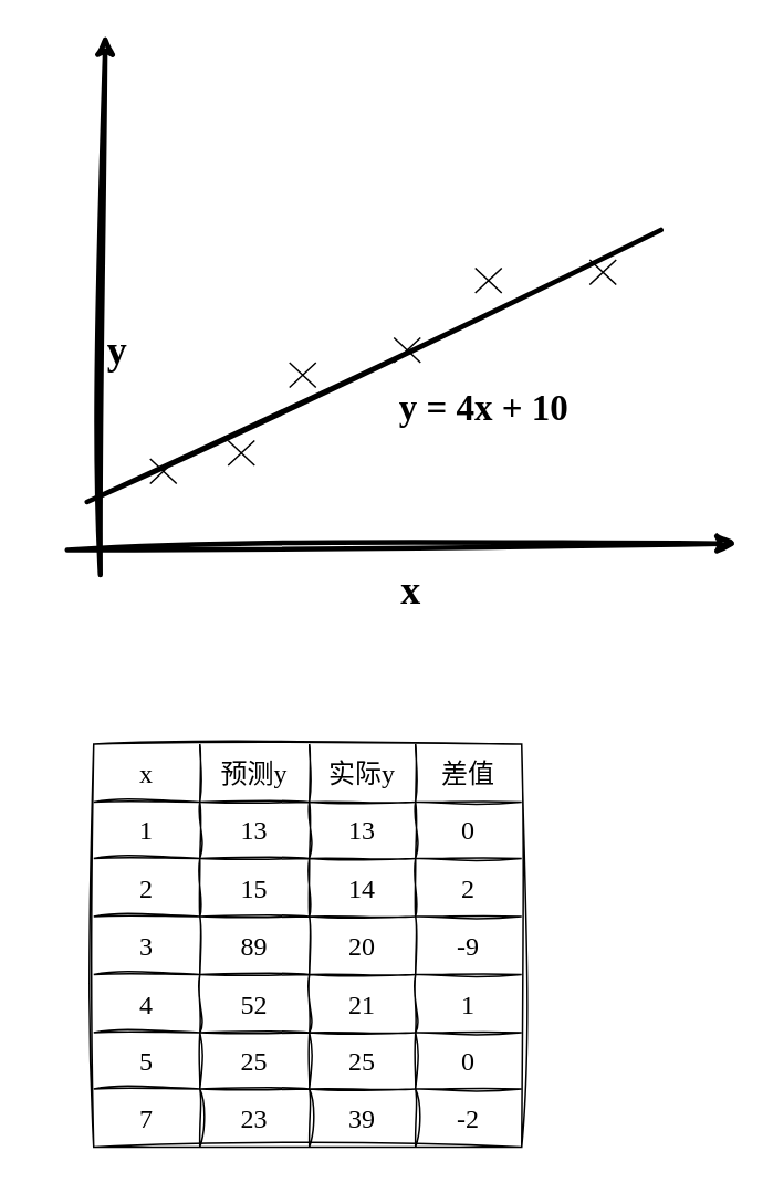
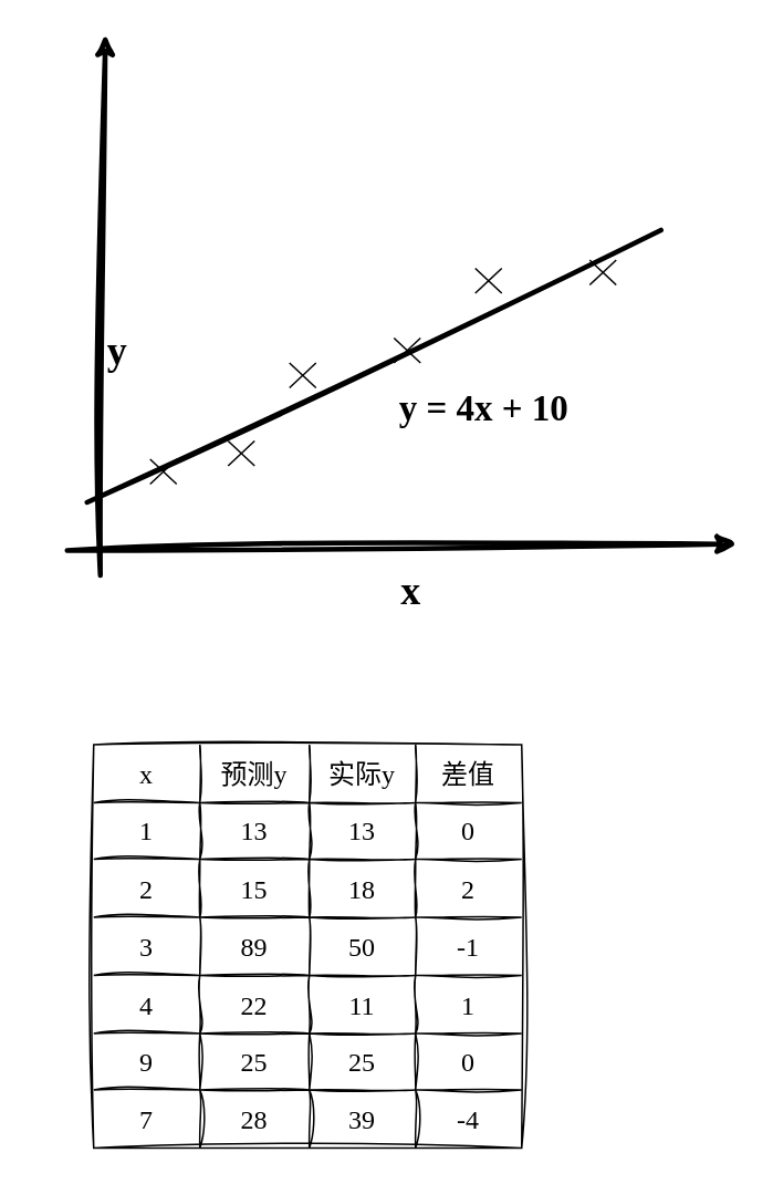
- <mxCell id="28" value="14" style="shape=partialRectangle;html=1;whiteSpace=wrap;connectable=0;strokeColor=inherit;overflow=hidden;fillColor=none;top=0;left=0;bottom=0;right=0;pointerEvents=1;fontSize=16;fontFamily=Comic Sans MS;" vertex="1" parent="25"><mxGeometry x="130" width="64" height="35" as="geometry"><mxRectangle width="64" height="35" as="alternateBounds" /></mxGeometry></mxCell>
+ <mxCell id="28" value="18" style="shape=partialRectangle;html=1;whiteSpace=wrap;connectable=0;strokeColor=inherit;overflow=hidden;fillColor=none;top=0;left=0;bottom=0;right=0;pointerEvents=1;fontSize=16;fontFamily=Comic Sans MS;" vertex="1" parent="25"><mxGeometry x="130" width="64" height="35" as="geometry"><mxRectangle width="64" height="35" as="alternateBounds" /></mxGeometry></mxCell>
- <mxCell id="33" value="20" style="shape=partialRectangle;html=1;whiteSpace=wrap;connectable=0;strokeColor=inherit;overflow=hidden;fillColor=none;top=0;left=0;bottom=0;right=0;pointerEvents=1;fontSize=16;fontFamily=Comic Sans MS;" vertex="1" parent="30"><mxGeometry x="130" width="64" height="35" as="geometry"><mxRectangle width="64" height="35" as="alternateBounds" /></mxGeometry></mxCell>
+ <mxCell id="33" value="50" style="shape=partialRectangle;html=1;whiteSpace=wrap;connectable=0;strokeColor=inherit;overflow=hidden;fillColor=none;top=0;left=0;bottom=0;right=0;pointerEvents=1;fontSize=16;fontFamily=Comic Sans MS;" vertex="1" parent="30"><mxGeometry x="130" width="64" height="35" as="geometry"><mxRectangle width="64" height="35" as="alternateBounds" /></mxGeometry></mxCell>
- <mxCell id="34" value="-9" style="shape=partialRectangle;html=1;whiteSpace=wrap;connectable=0;strokeColor=inherit;overflow=hidden;fillColor=none;top=0;left=0;bottom=0;right=0;pointerEvents=1;fontSize=16;fontFamily=Comic Sans MS;" vertex="1" parent="30"><mxGeometry x="194" width="64" height="35" as="geometry"><mxRectangle width="64" height="35" as="alternateBounds" /></mxGeometry></mxCell>
+ <mxCell id="34" value="-1" style="shape=partialRectangle;html=1;whiteSpace=wrap;connectable=0;strokeColor=inherit;overflow=hidden;fillColor=none;top=0;left=0;bottom=0;right=0;pointerEvents=1;fontSize=16;fontFamily=Comic Sans MS;" vertex="1" parent="30"><mxGeometry x="194" width="64" height="35" as="geometry"><mxRectangle width="64" height="35" as="alternateBounds" /></mxGeometry></mxCell>
- <mxCell id="37" value="52" style="shape=partialRectangle;html=1;whiteSpace=wrap;connectable=0;strokeColor=inherit;overflow=hidden;fillColor=none;top=0;left=0;bottom=0;right=0;pointerEvents=1;fontSize=16;fontFamily=Comic Sans MS;" vertex="1" parent="35"><mxGeometry x="64" width="66" height="35" as="geometry"><mxRectangle width="66" height="35" as="alternateBounds" /></mxGeometry></mxCell>
+ <mxCell id="37" value="22" style="shape=partialRectangle;html=1;whiteSpace=wrap;connectable=0;strokeColor=inherit;overflow=hidden;fillColor=none;top=0;left=0;bottom=0;right=0;pointerEvents=1;fontSize=16;fontFamily=Comic Sans MS;" vertex="1" parent="35"><mxGeometry x="64" width="66" height="35" as="geometry"><mxRectangle width="66" height="35" as="alternateBounds" /></mxGeometry></mxCell>
- <mxCell id="38" value="21" style="shape=partialRectangle;html=1;whiteSpace=wrap;connectable=0;strokeColor=inherit;overflow=hidden;fillColor=none;top=0;left=0;bottom=0;right=0;pointerEvents=1;fontSize=16;fontFamily=Comic Sans MS;" vertex="1" parent="35"><mxGeometry x="130" width="64" height="35" as="geometry"><mxRectangle width="64" height="35" as="alternateBounds" /></mxGeometry></mxCell>
+ <mxCell id="38" value="11" style="shape=partialRectangle;html=1;whiteSpace=wrap;connectable=0;strokeColor=inherit;overflow=hidden;fillColor=none;top=0;left=0;bottom=0;right=0;pointerEvents=1;fontSize=16;fontFamily=Comic Sans MS;" vertex="1" parent="35"><mxGeometry x="130" width="64" height="35" as="geometry"><mxRectangle width="64" height="35" as="alternateBounds" /></mxGeometry></mxCell>
- <mxCell id="41" value="5" style="shape=partialRectangle;html=1;whiteSpace=wrap;connectable=0;strokeColor=inherit;overflow=hidden;fillColor=none;top=0;left=0;bottom=0;right=0;pointerEvents=1;fontSize=16;fontFamily=Comic Sans MS;" vertex="1" parent="40"><mxGeometry width="64" height="34" as="geometry"><mxRectangle width="64" height="34" as="alternateBounds" /></mxGeometry></mxCell>
+ <mxCell id="41" value="9" style="shape=partialRectangle;html=1;whiteSpace=wrap;connectable=0;strokeColor=inherit;overflow=hidden;fillColor=none;top=0;left=0;bottom=0;right=0;pointerEvents=1;fontSize=16;fontFamily=Comic Sans MS;" vertex="1" parent="40"><mxGeometry width="64" height="34" as="geometry"><mxRectangle width="64" height="34" as="alternateBounds" /></mxGeometry></mxCell>
- <mxCell id="47" value="23" style="shape=partialRectangle;html=1;whiteSpace=wrap;connectable=0;strokeColor=inherit;overflow=hidden;fillColor=none;top=0;left=0;bottom=0;right=0;pointerEvents=1;fontSize=16;fontFamily=Comic Sans MS;" vertex="1" parent="45"><mxGeometry x="64" width="66" height="35" as="geometry"><mxRectangle width="66" height="35" as="alternateBounds" /></mxGeometry></mxCell>
+ <mxCell id="47" value="28" style="shape=partialRectangle;html=1;whiteSpace=wrap;connectable=0;strokeColor=inherit;overflow=hidden;fillColor=none;top=0;left=0;bottom=0;right=0;pointerEvents=1;fontSize=16;fontFamily=Comic Sans MS;" vertex="1" parent="45"><mxGeometry x="64" width="66" height="35" as="geometry"><mxRectangle width="66" height="35" as="alternateBounds" /></mxGeometry></mxCell>
- <mxCell id="49" value="-2" style="shape=partialRectangle;html=1;whiteSpace=wrap;connectable=0;strokeColor=inherit;overflow=hidden;fillColor=none;top=0;left=0;bottom=0;right=0;pointerEvents=1;fontSize=16;fontFamily=Comic Sans MS;" vertex="1" parent="45"><mxGeometry x="194" width="64" height="35" as="geometry"><mxRectangle width="64" height="35" as="alternateBounds" /></mxGeometry></mxCell>
+ <mxCell id="49" value="-4" style="shape=partialRectangle;html=1;whiteSpace=wrap;connectable=0;strokeColor=inherit;overflow=hidden;fillColor=none;top=0;left=0;bottom=0;right=0;pointerEvents=1;fontSize=16;fontFamily=Comic Sans MS;" vertex="1" parent="45"><mxGeometry x="194" width="64" height="35" as="geometry"><mxRectangle width="64" height="35" as="alternateBounds" /></mxGeometry></mxCell>
